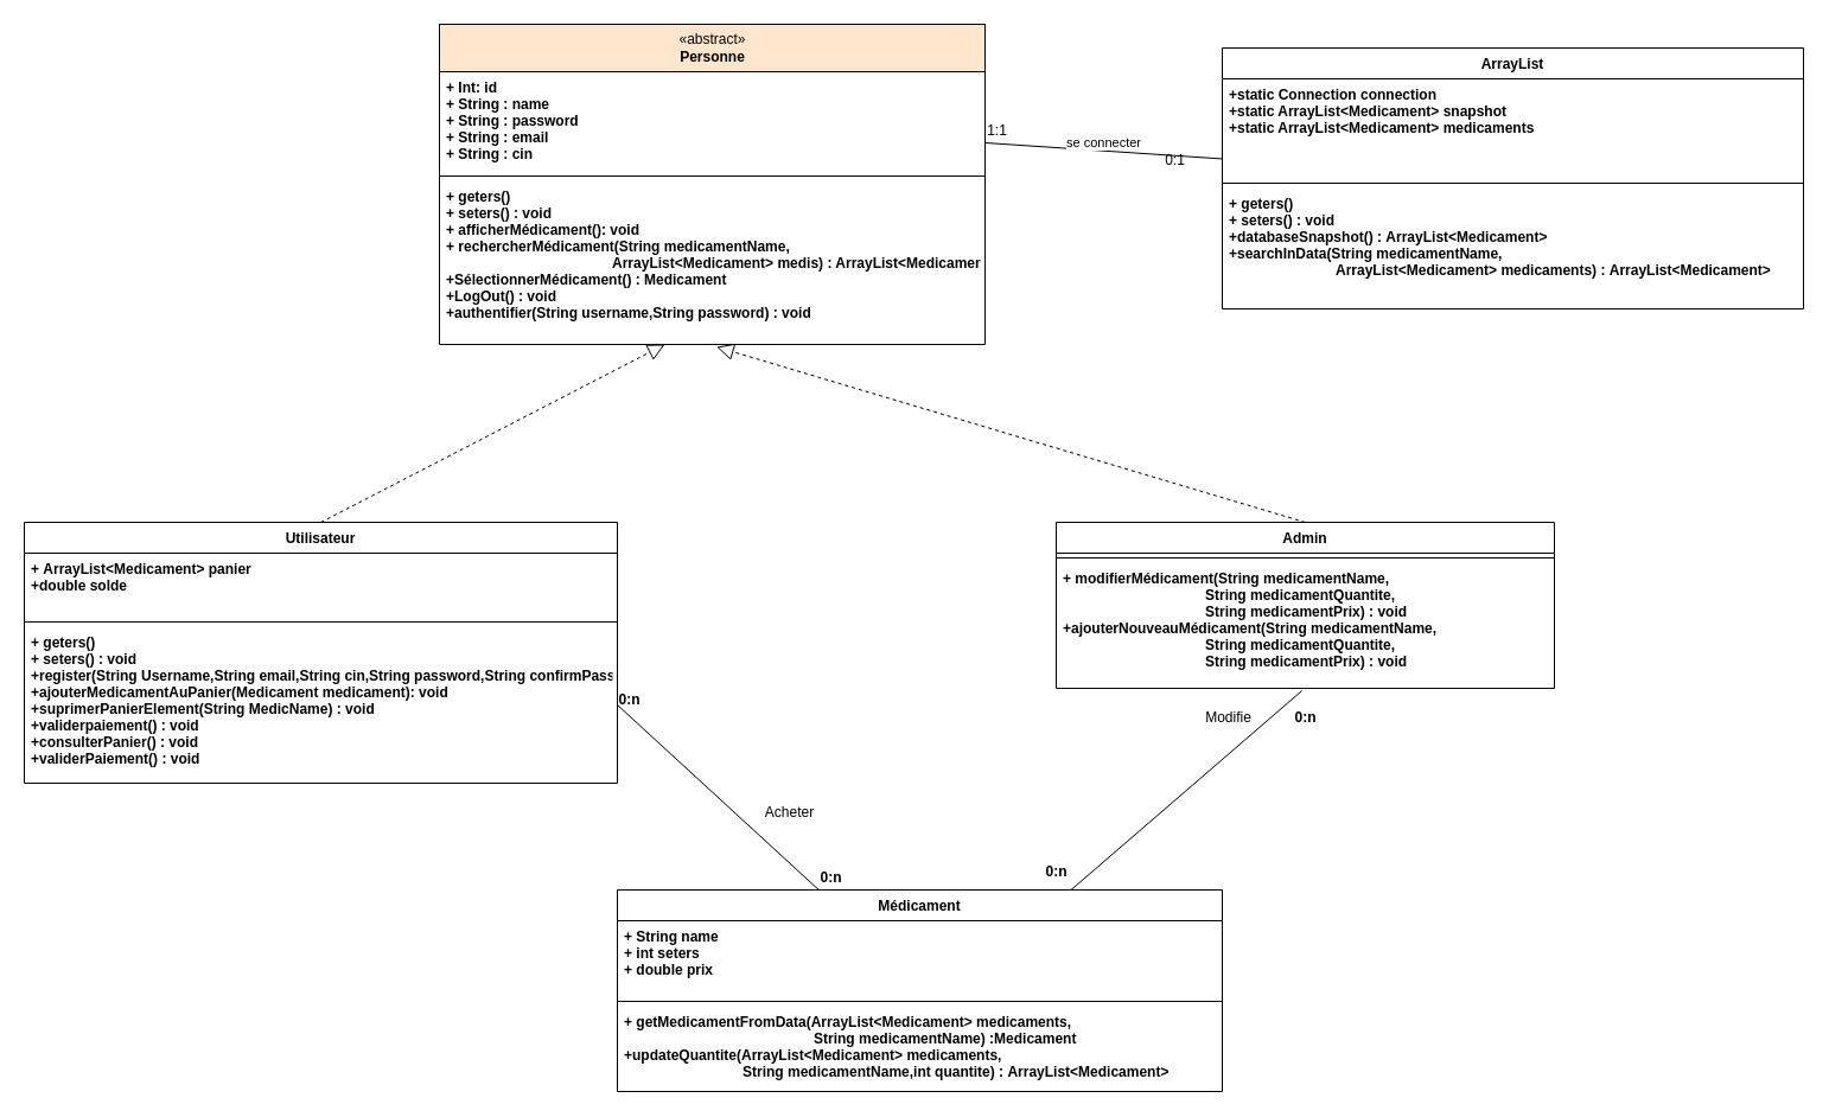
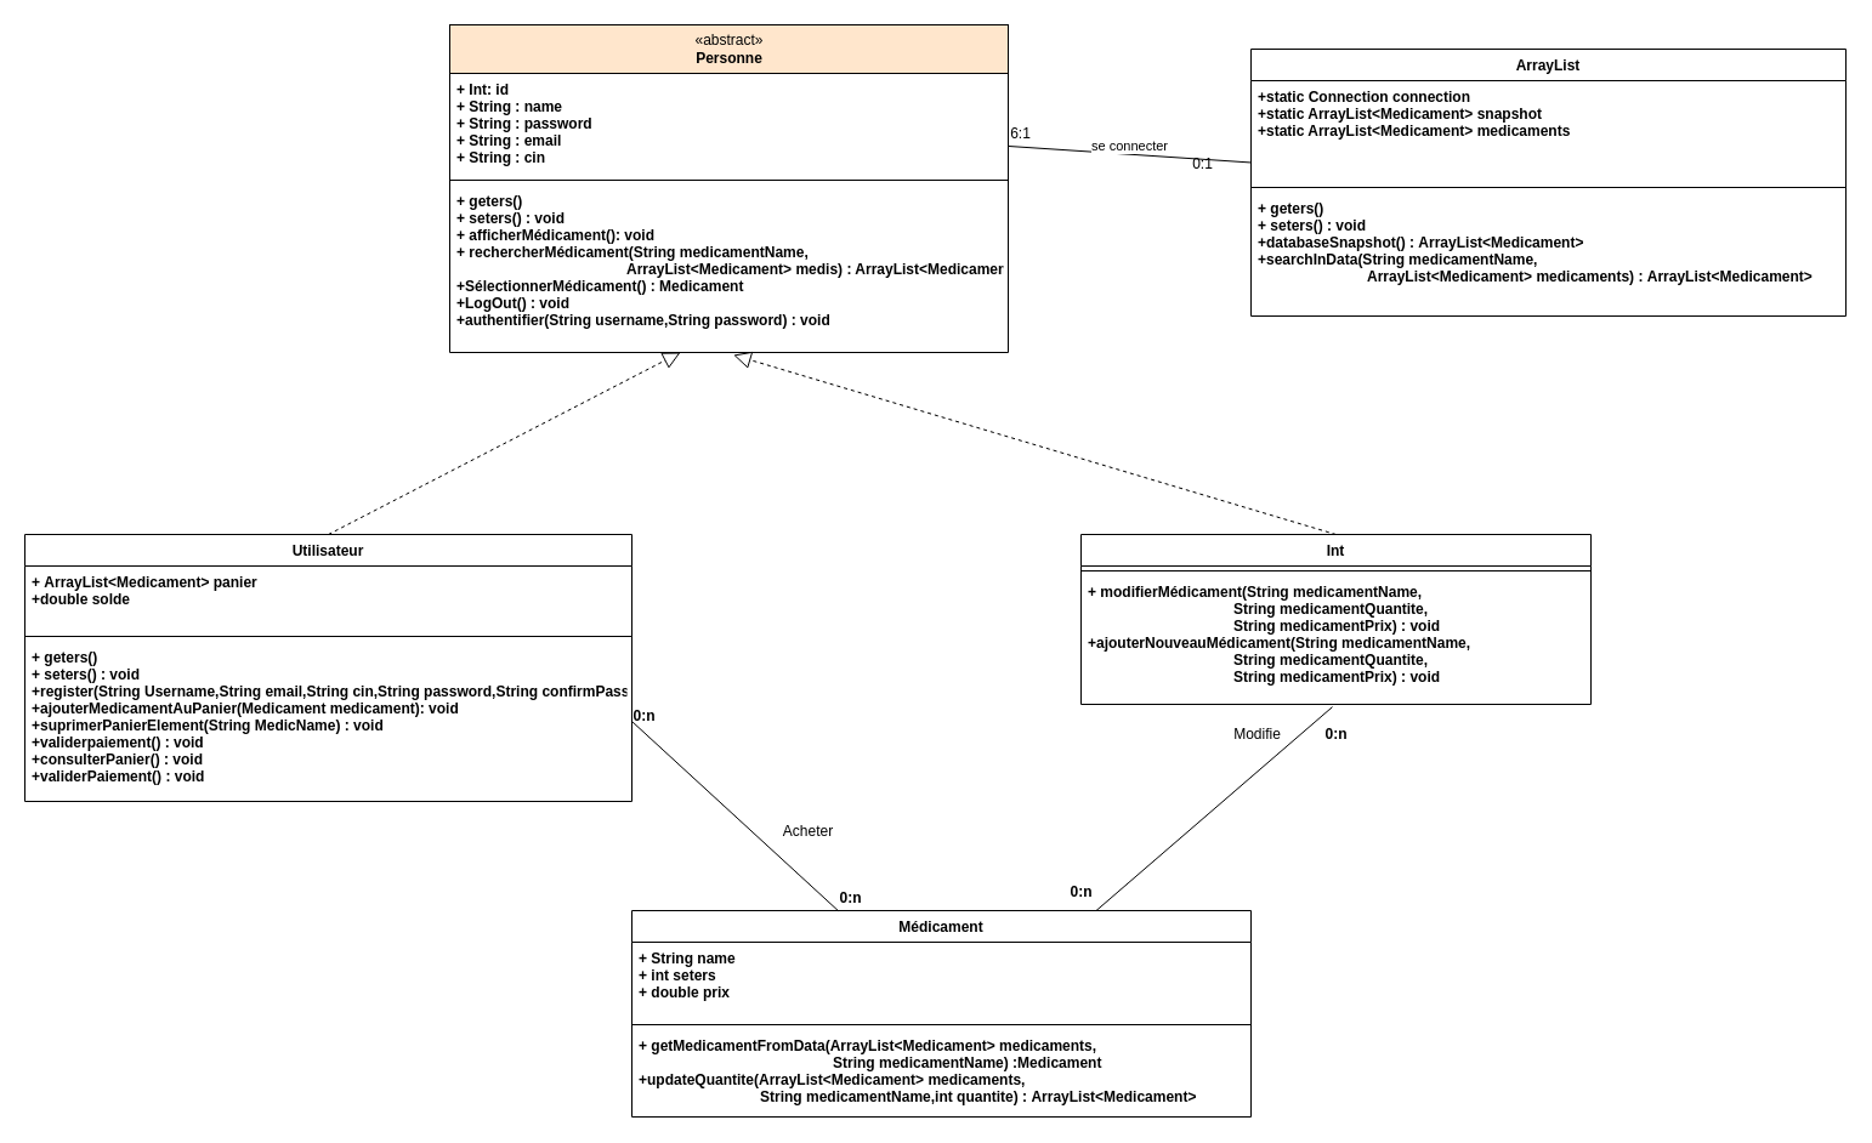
- <mxCell id="27" value="1:1" style="text;html=1;align=center;verticalAlign=middle;resizable=0;points=[];autosize=1;strokeColor=none;fillColor=none;" vertex="1" parent="1"><mxGeometry x="820" y="95" width="40" height="30" as="geometry" /></mxCell>
+ <mxCell id="27" value="6:1" style="text;html=1;align=center;verticalAlign=middle;resizable=0;points=[];autosize=1;strokeColor=none;fillColor=none;" vertex="1" parent="1"><mxGeometry x="820" y="95" width="40" height="30" as="geometry" /></mxCell>
- <mxCell id="7" value="Admin" style="swimlane;fontStyle=1;align=center;verticalAlign=top;childLayout=stackLayout;horizontal=1;startSize=26;horizontalStack=0;resizeParent=1;resizeParentMax=0;resizeLast=0;collapsible=1;marginBottom=0;" parent="1" vertex="1"><mxGeometry x="890" y="440" width="420" height="140" as="geometry" /></mxCell>
+ <mxCell id="7" value="Int" style="swimlane;fontStyle=1;align=center;verticalAlign=top;childLayout=stackLayout;horizontal=1;startSize=26;horizontalStack=0;resizeParent=1;resizeParentMax=0;resizeLast=0;collapsible=1;marginBottom=0;" parent="1" vertex="1"><mxGeometry x="890" y="440" width="420" height="140" as="geometry" /></mxCell>
